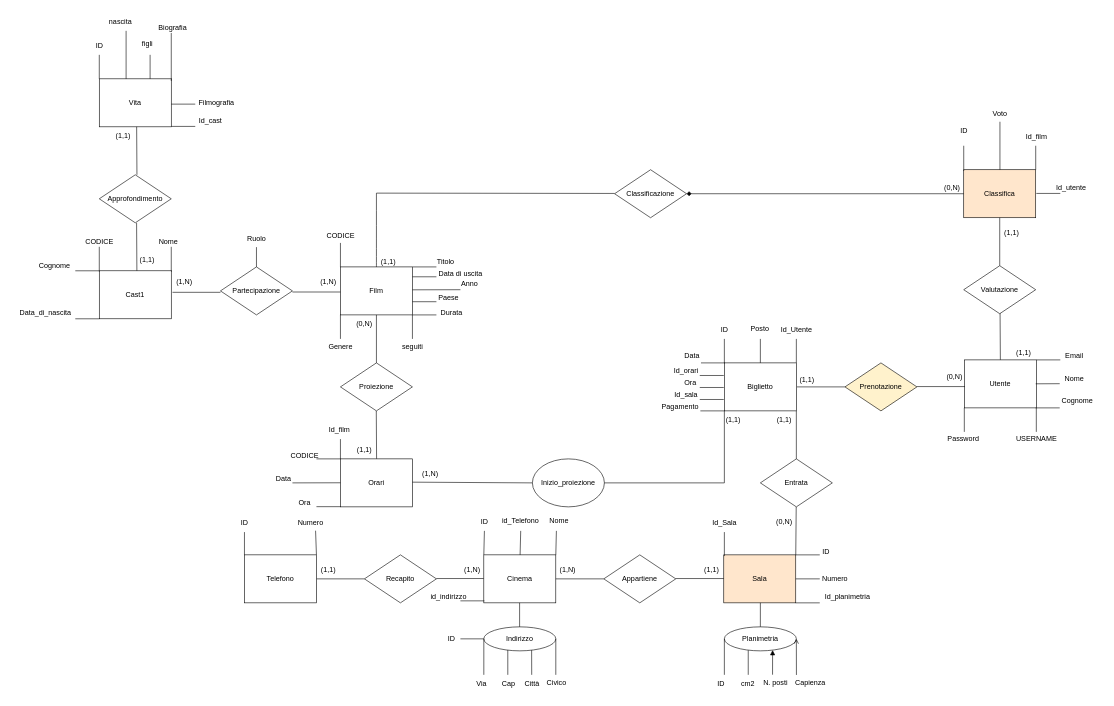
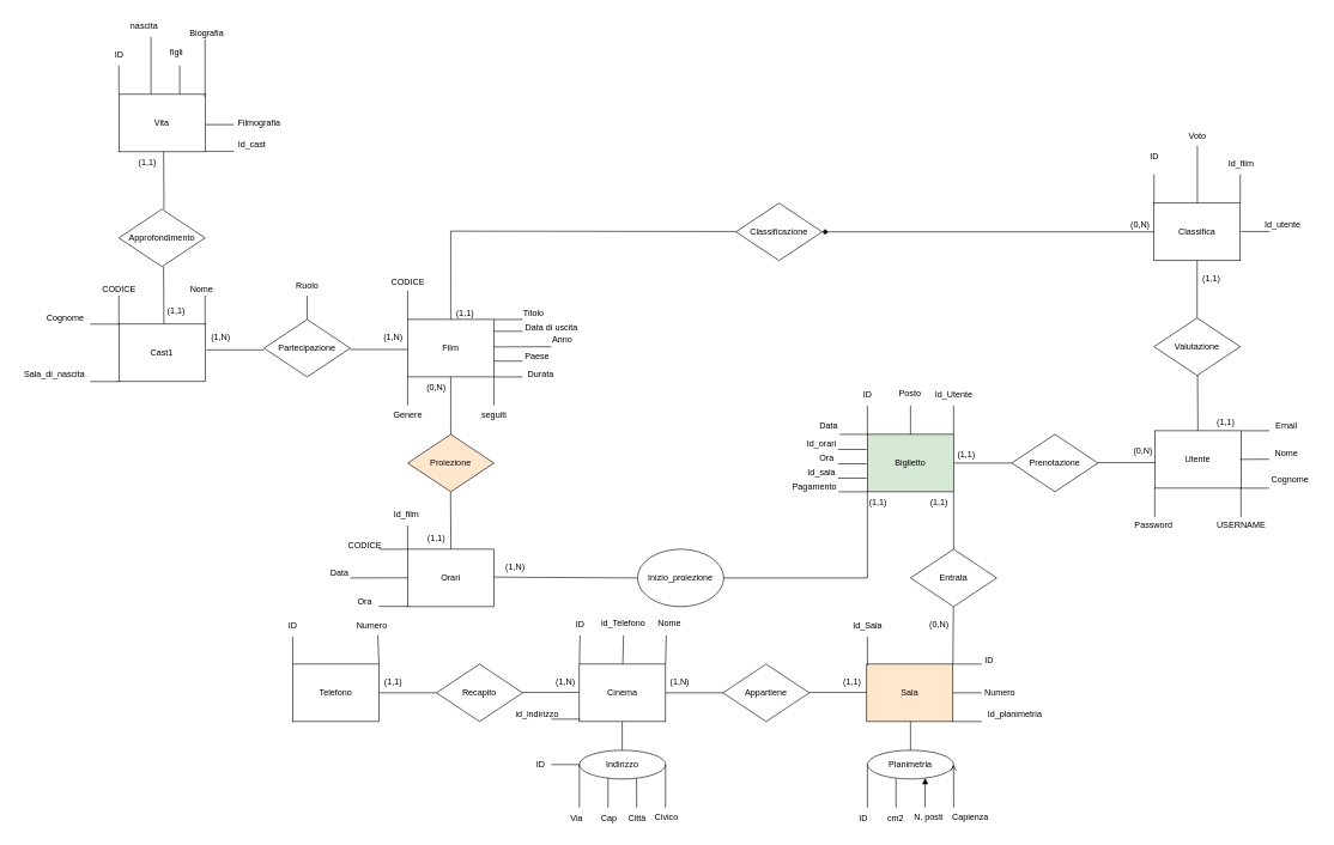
- <mxCell id="3" value="Classifica" style="rounded=0;whiteSpace=wrap;html=1;fillColor=#ffe6cc;" parent="1" vertex="1"><mxGeometry x="1606" y="282" width="120" height="80" as="geometry" /></mxCell>
+ <mxCell id="3" value="Classifica" style="rounded=0;whiteSpace=wrap;html=1;" parent="1" vertex="1"><mxGeometry x="1606" y="282" width="120" height="80" as="geometry" /></mxCell>
- <mxCell id="62" value="Data_di_nascita" style="text;html=1;align=center;verticalAlign=middle;resizable=0;points=[];autosize=1;strokeColor=none;fillColor=none;flipH=0;flipV=0;" parent="1" vertex="1"><mxGeometry x="20" y="505.47" width="110" height="30" as="geometry" /></mxCell>
+ <mxCell id="62" value="Sala_di_nascita" style="text;html=1;align=center;verticalAlign=middle;resizable=0;points=[];autosize=1;strokeColor=none;fillColor=none;flipH=0;flipV=0;" parent="1" vertex="1"><mxGeometry x="20" y="505.47" width="110" height="30" as="geometry" /></mxCell>
- <mxCell id="65" value="Proiezione" style="rhombus;whiteSpace=wrap;html=1;" parent="1" vertex="1"><mxGeometry x="567" y="604" width="120" height="80" as="geometry" /></mxCell>
+ <mxCell id="65" value="Proiezione" style="rhombus;whiteSpace=wrap;html=1;fillColor=#ffe6cc;" parent="1" vertex="1"><mxGeometry x="567" y="604" width="120" height="80" as="geometry" /></mxCell>
- <mxCell id="77" value="Biglietto" style="rounded=0;whiteSpace=wrap;html=1;" parent="1" vertex="1"><mxGeometry x="1207" y="604" width="120" height="80" as="geometry" /></mxCell>
+ <mxCell id="77" value="Biglietto" style="rounded=0;whiteSpace=wrap;html=1;fillColor=#d5e8d4;" parent="1" vertex="1"><mxGeometry x="1207" y="604" width="120" height="80" as="geometry" /></mxCell>
- <mxCell id="80" value="Prenotazione" style="rhombus;whiteSpace=wrap;html=1;fillColor=#fff2cc;" parent="1" vertex="1"><mxGeometry x="1408" y="604" width="120" height="80" as="geometry" /></mxCell>
+ <mxCell id="80" value="Prenotazione" style="rhombus;whiteSpace=wrap;html=1;" parent="1" vertex="1"><mxGeometry x="1408" y="604" width="120" height="80" as="geometry" /></mxCell>
